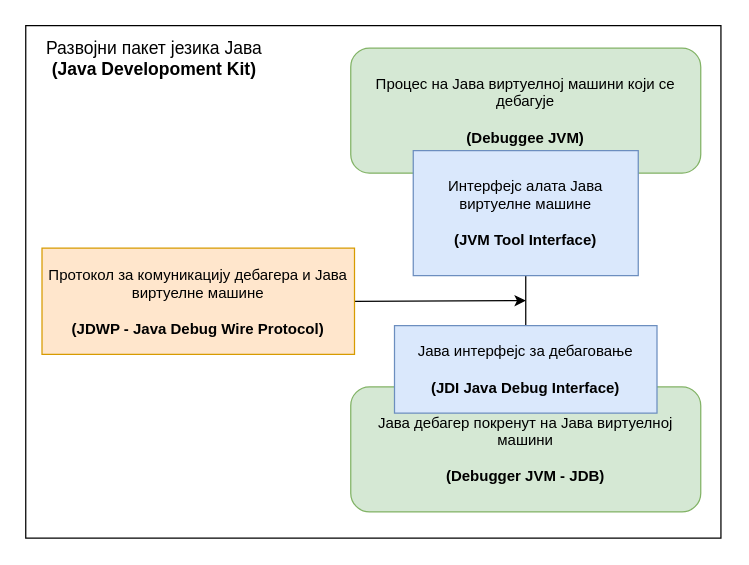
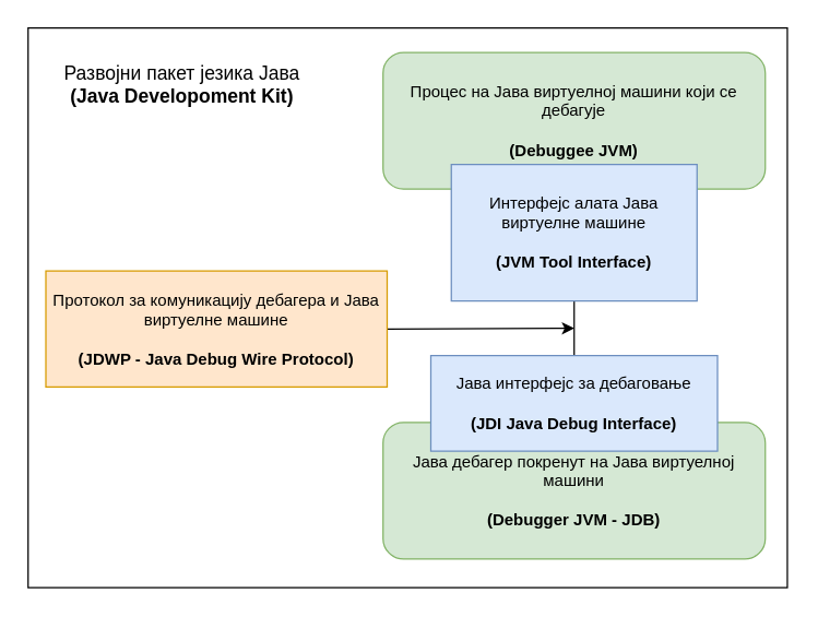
- <mxCell id="5" value="&lt;br style=&quot;font-size: 14px;&quot;&gt;Развојни пакет језика Јава&lt;br style=&quot;font-size: 14px;&quot;&gt;&lt;b style=&quot;font-size: 14px;&quot;&gt;(Java Developoment Kit)&lt;/b&gt;" style="text;html=1;strokeColor=none;fillColor=none;align=center;verticalAlign=middle;whiteSpace=wrap;rounded=0;fontSize=14;" vertex="1" parent="1"><mxGeometry x="23" y="23" width="200" height="30" as="geometry" /></mxCell>
+ <mxCell id="5" value="&lt;br style=&quot;font-size: 14px;&quot;&gt;Развојни пакет језика Јава&lt;br style=&quot;font-size: 14px;&quot;&gt;&lt;b style=&quot;font-size: 14px;&quot;&gt;(Java Developoment Kit)&lt;/b&gt;" style="text;html=1;strokeColor=none;fillColor=none;align=center;verticalAlign=middle;whiteSpace=wrap;rounded=0;fontSize=14;" vertex="1" parent="1"><mxGeometry x="33" y="38" width="200" height="30" as="geometry" /></mxCell>
